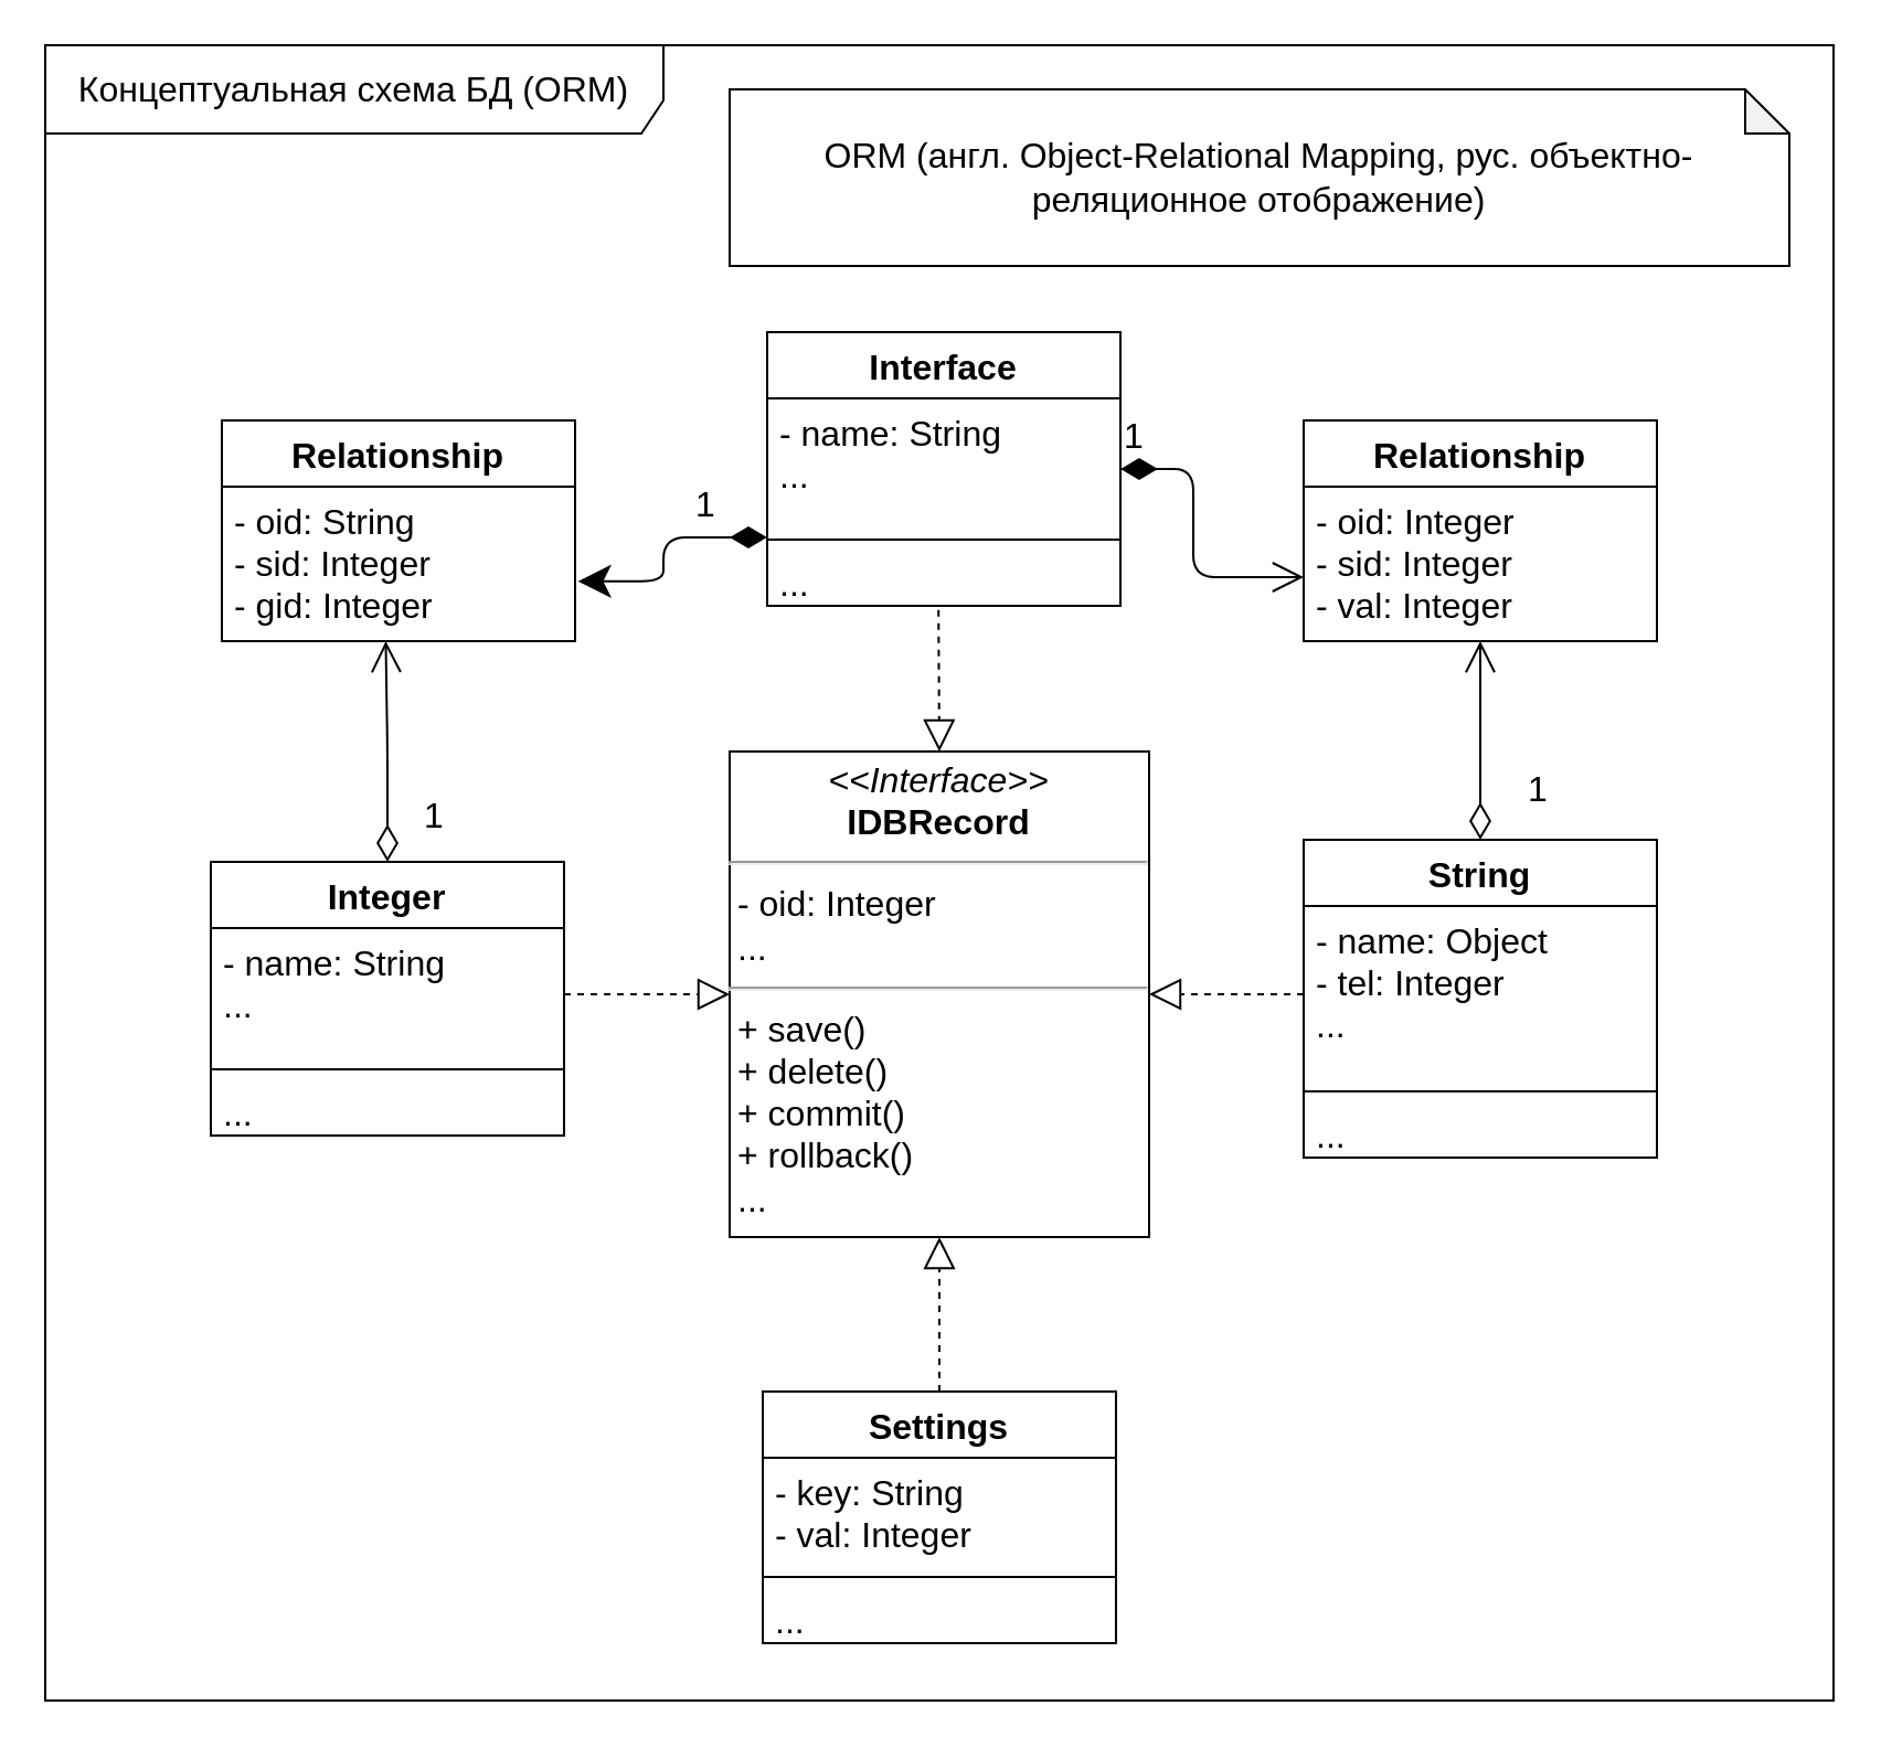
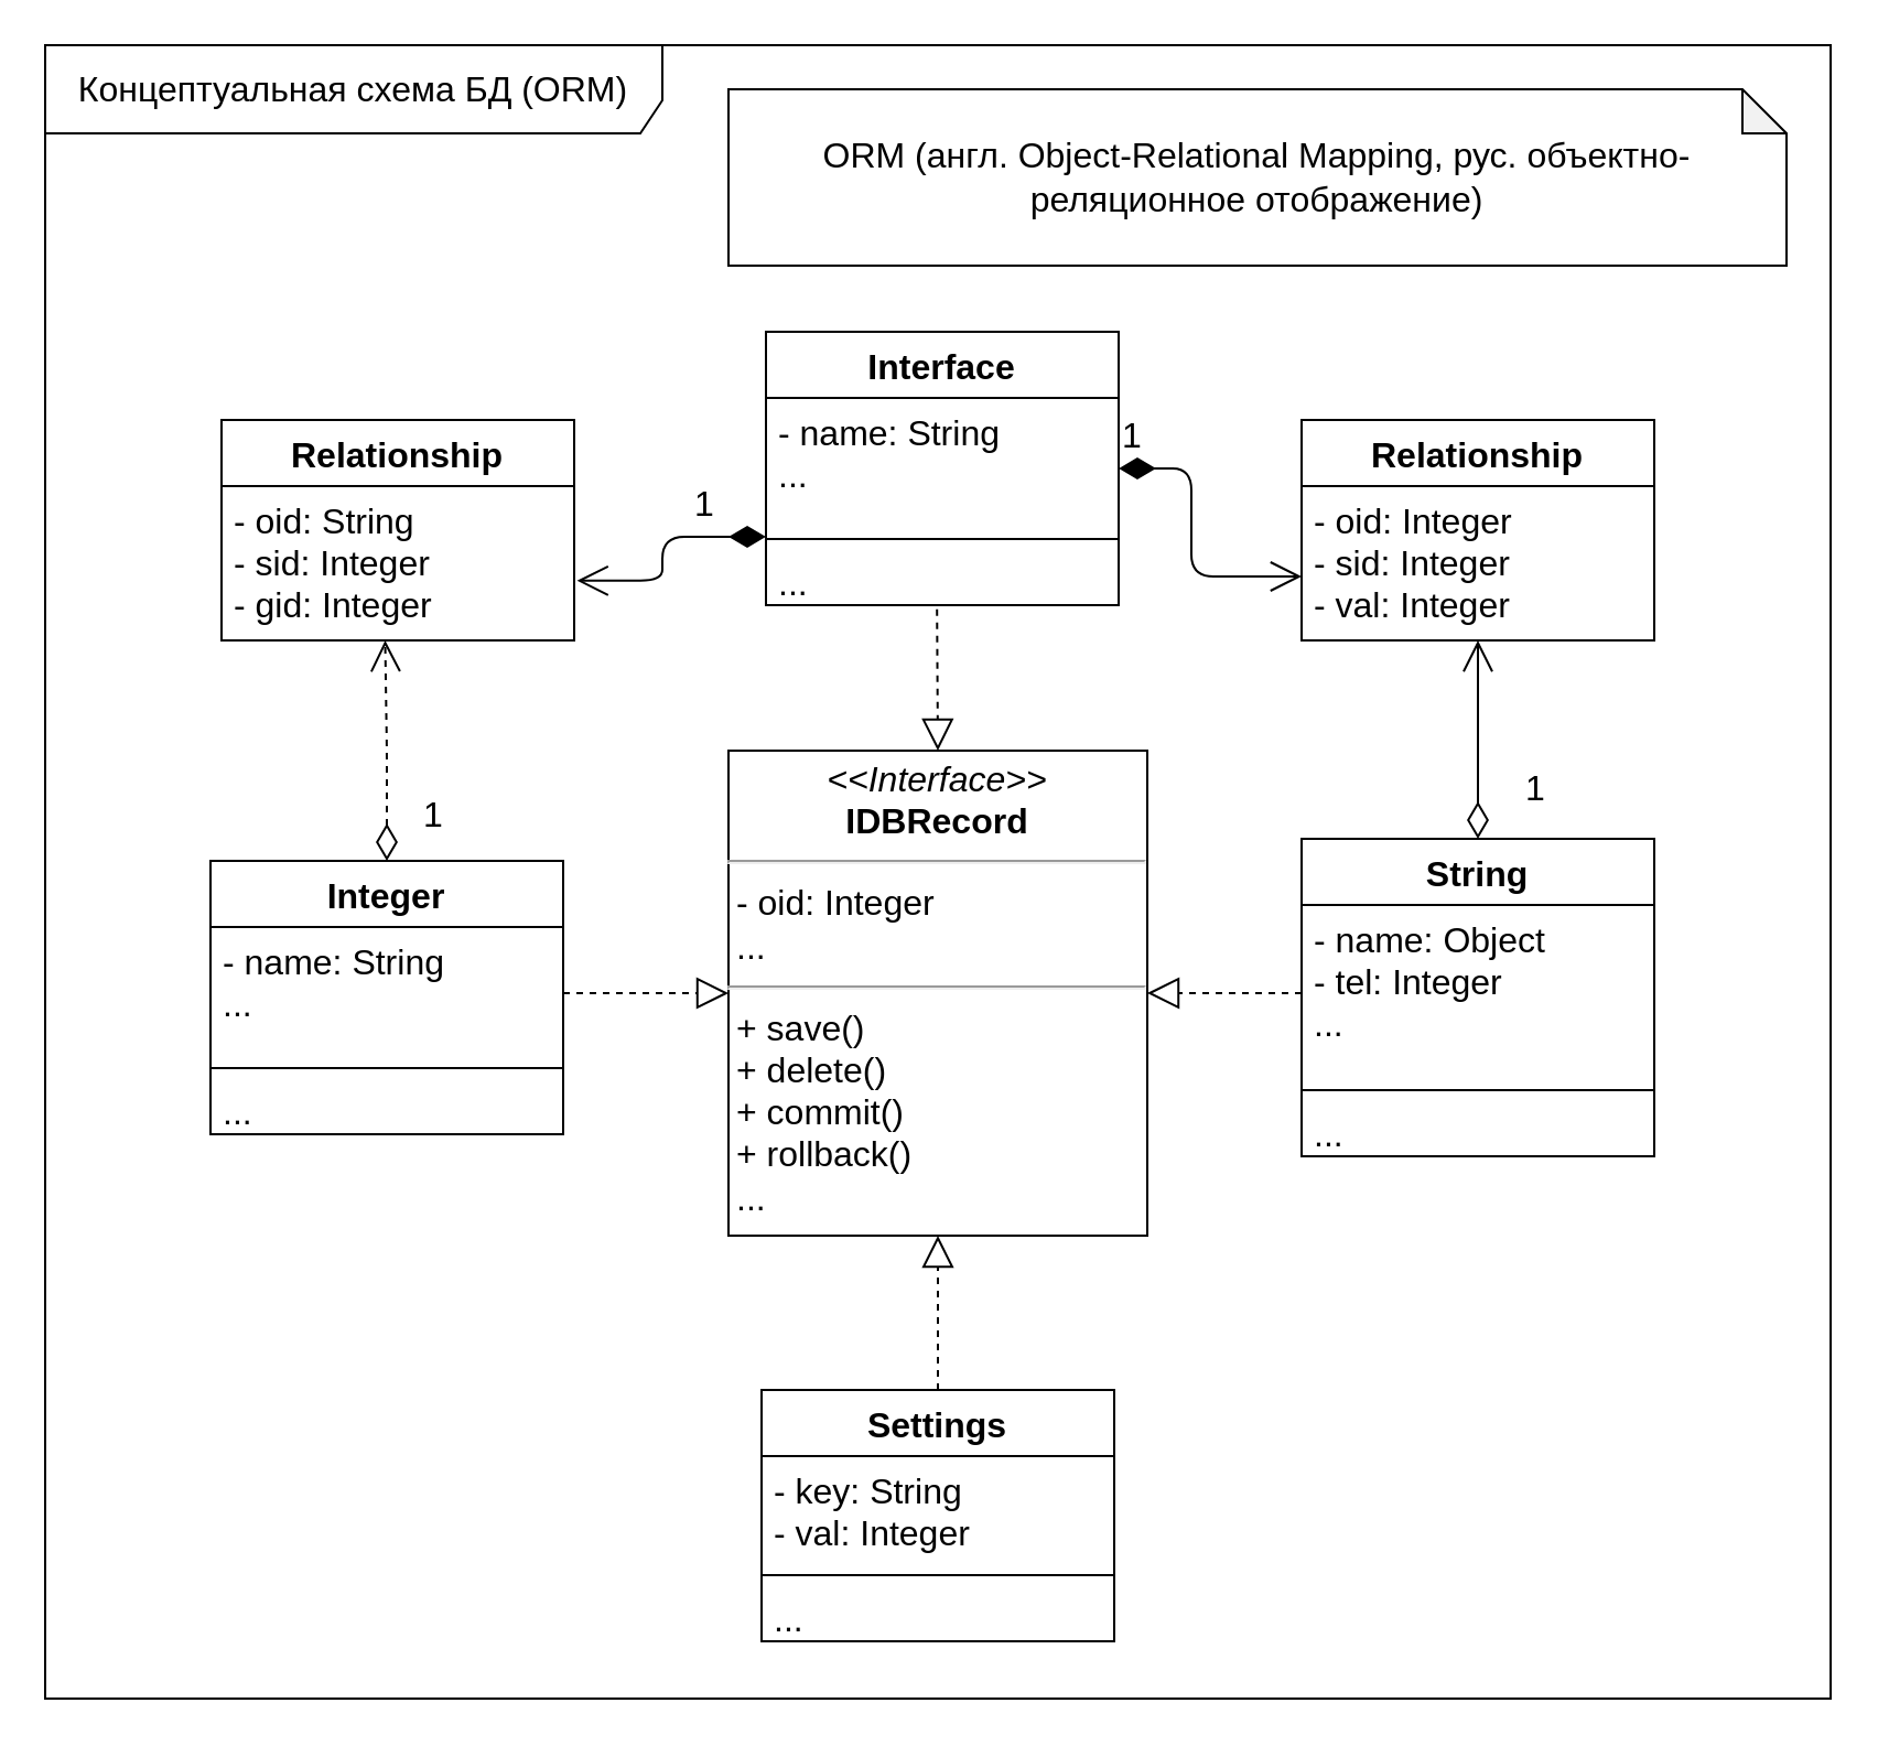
- <mxCell id="31" value="1" style="endArrow=classic;html=1;endSize=12;startArrow=diamondThin;startSize=14;startFill=1;edgeStyle=orthogonalEdgeStyle;align=left;verticalAlign=bottom;fontSize=16;entryX=1.008;entryY=0.613;entryDx=0;entryDy=0;entryPerimeter=0;" edge="1" parent="1" source="14" target="23"><mxGeometry x="-0.358" y="-3" relative="1" as="geometry"><mxPoint x="95" y="620" as="sourcePoint" /><mxPoint x="255" y="620" as="targetPoint" /><Array as="points"><mxPoint x="300" y="243" /><mxPoint x="300" y="263" /></Array><mxPoint as="offset" /></mxGeometry></mxCell>
+ <mxCell id="31" value="1" style="endArrow=open;html=1;endSize=12;startArrow=diamondThin;startSize=14;startFill=1;edgeStyle=orthogonalEdgeStyle;align=left;verticalAlign=bottom;fontSize=16;entryX=1.008;entryY=0.613;entryDx=0;entryDy=0;entryPerimeter=0;" edge="1" parent="1" source="14" target="23"><mxGeometry x="-0.358" y="-3" relative="1" as="geometry"><mxPoint x="95" y="620" as="sourcePoint" /><mxPoint x="255" y="620" as="targetPoint" /><Array as="points"><mxPoint x="300" y="243" /><mxPoint x="300" y="263" /></Array><mxPoint as="offset" /></mxGeometry></mxCell>
- <mxCell id="29" value="1" style="endArrow=open;html=1;endSize=12;startArrow=diamondThin;startSize=14;startFill=0;edgeStyle=orthogonalEdgeStyle;align=left;verticalAlign=bottom;fontSize=16;entryX=0.464;entryY=1;entryDx=0;entryDy=0;entryPerimeter=0;exitX=0.5;exitY=0;exitDx=0;exitDy=0;" edge="1" parent="1" source="18" target="23"><mxGeometry x="-0.801" y="-15" relative="1" as="geometry"><mxPoint x="90" y="580" as="sourcePoint" /><mxPoint x="250" y="580" as="targetPoint" /><mxPoint y="1" as="offset" /></mxGeometry></mxCell>
+ <mxCell id="29" value="1" style="endArrow=open;html=1;endSize=12;startArrow=diamondThin;startSize=14;startFill=0;edgeStyle=orthogonalEdgeStyle;align=left;verticalAlign=bottom;fontSize=16;entryX=0.464;entryY=1;entryDx=0;entryDy=0;entryPerimeter=0;exitX=0.5;exitY=0;exitDx=0;exitDy=0;dashed=1;" edge="1" parent="1" source="18" target="23"><mxGeometry x="-0.801" y="-15" relative="1" as="geometry"><mxPoint x="90" y="580" as="sourcePoint" /><mxPoint x="250" y="580" as="targetPoint" /><mxPoint y="1" as="offset" /></mxGeometry></mxCell>
